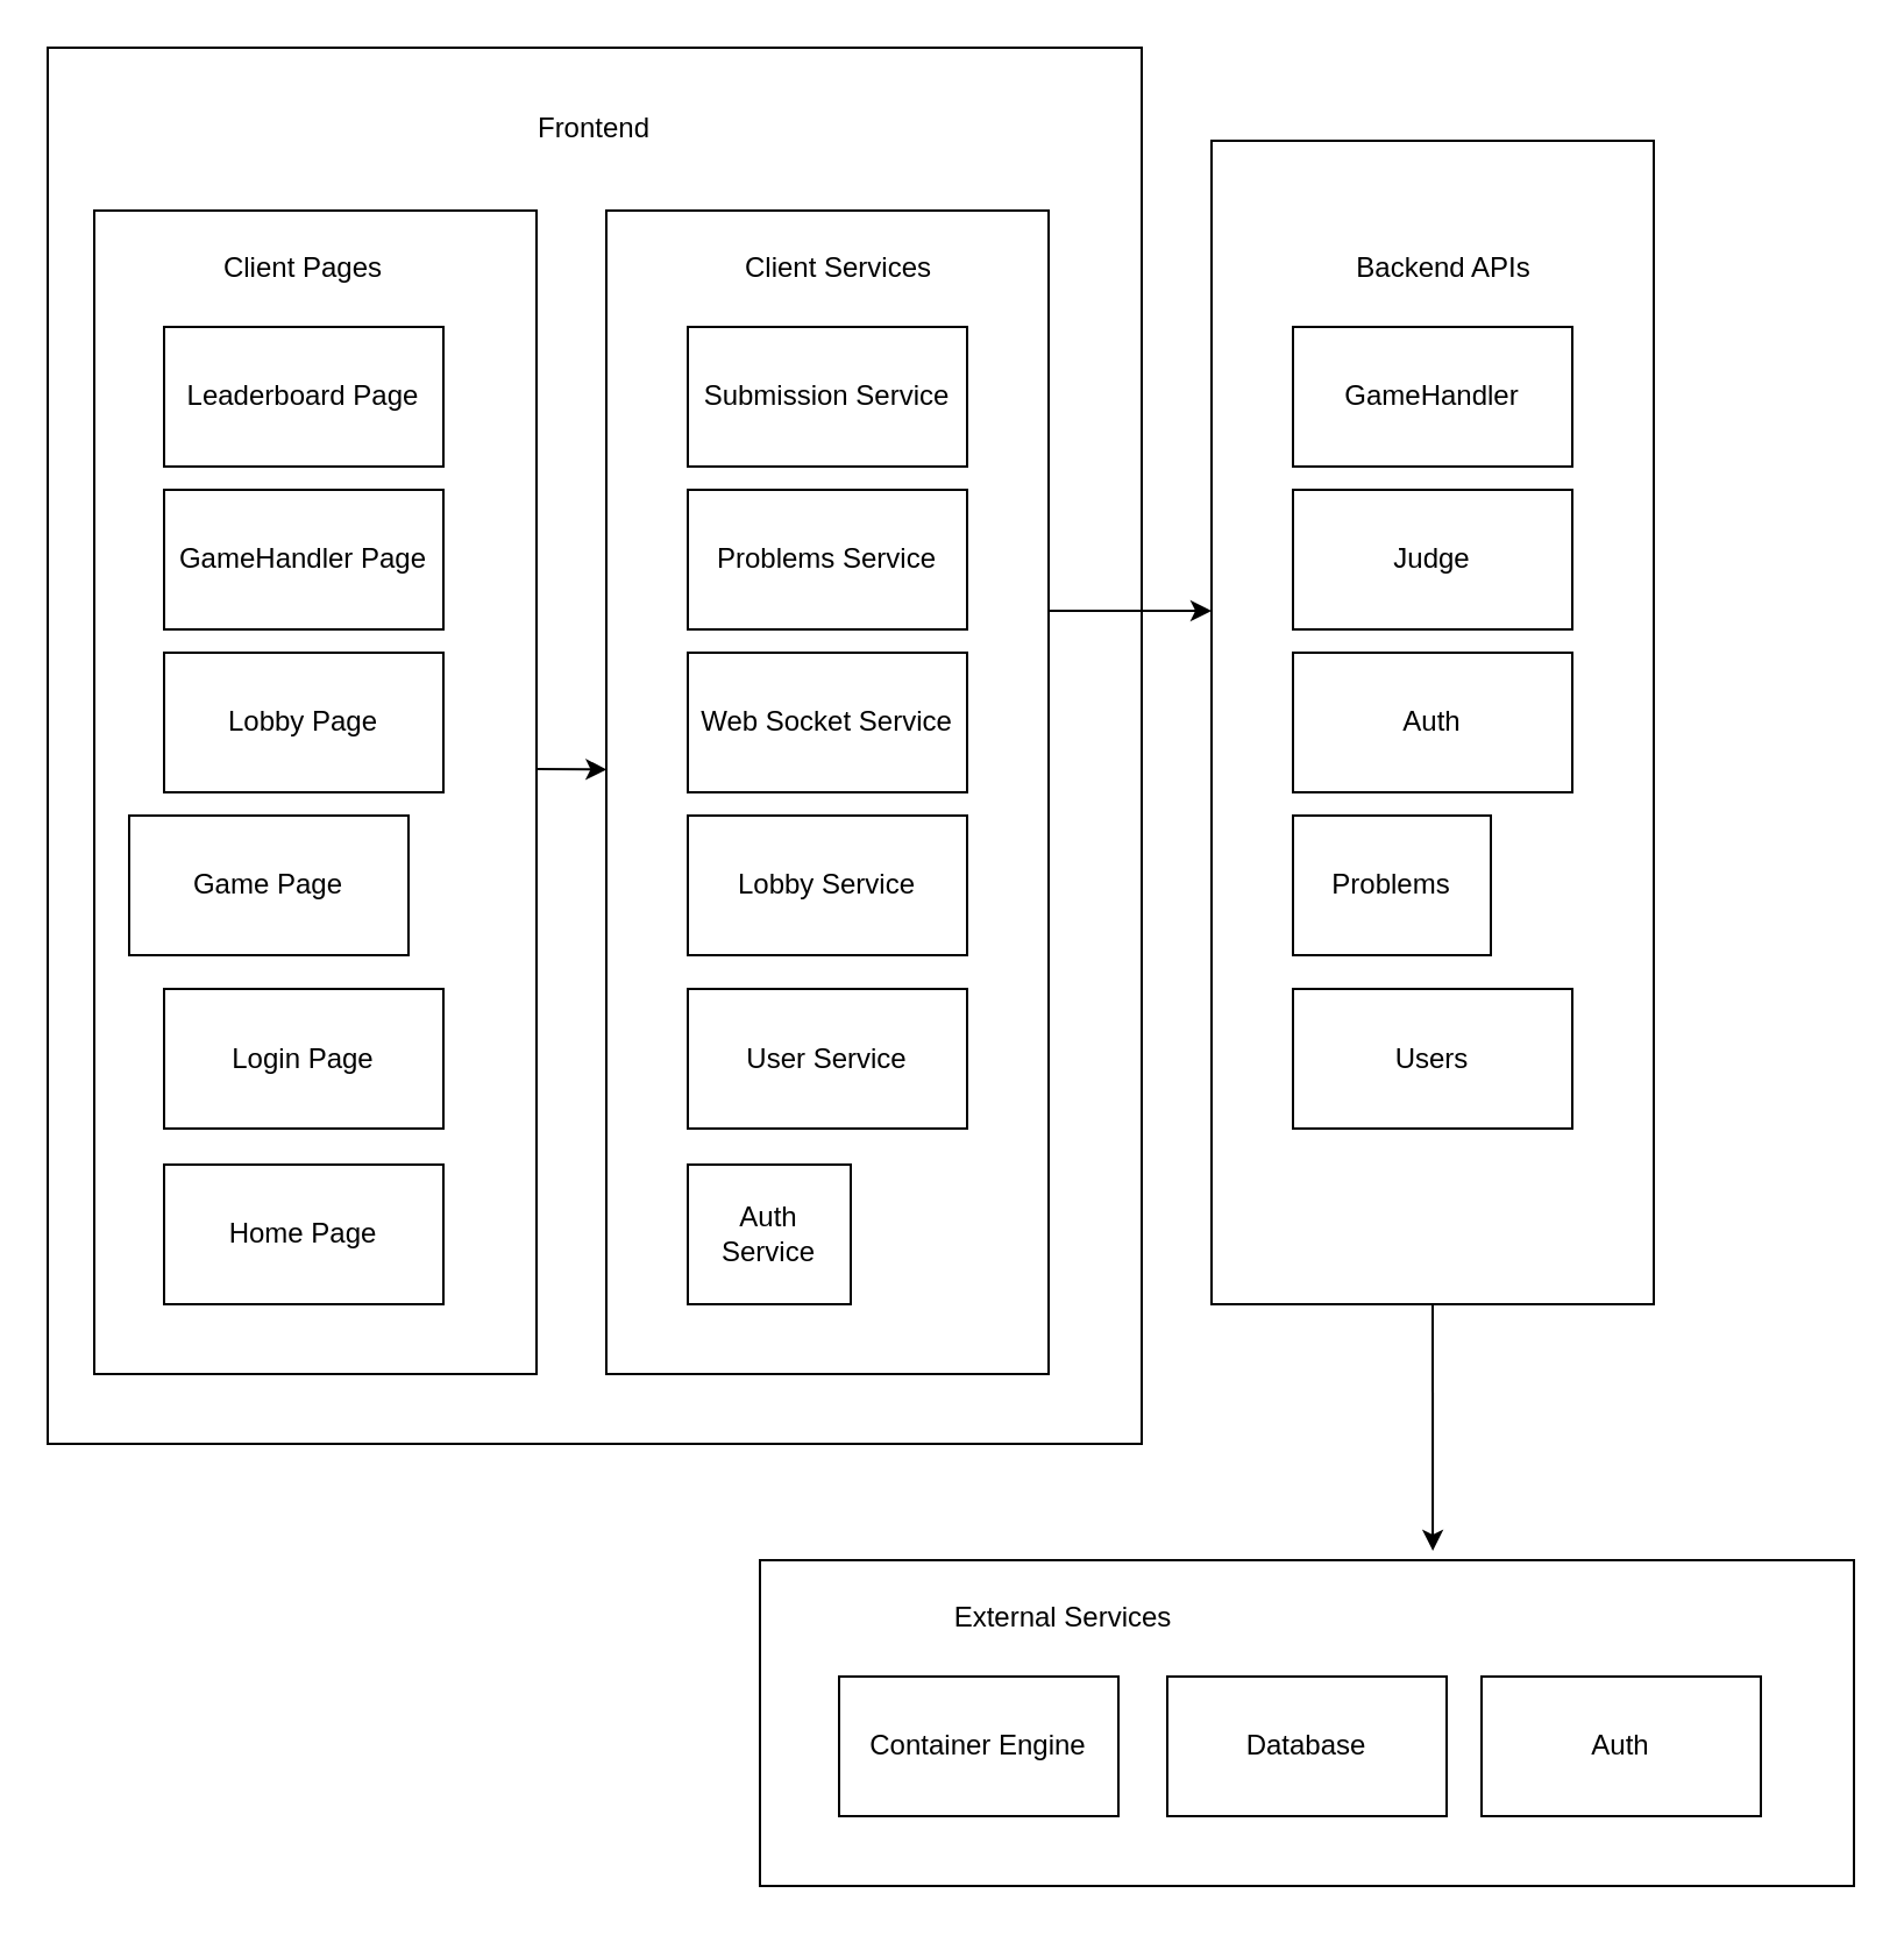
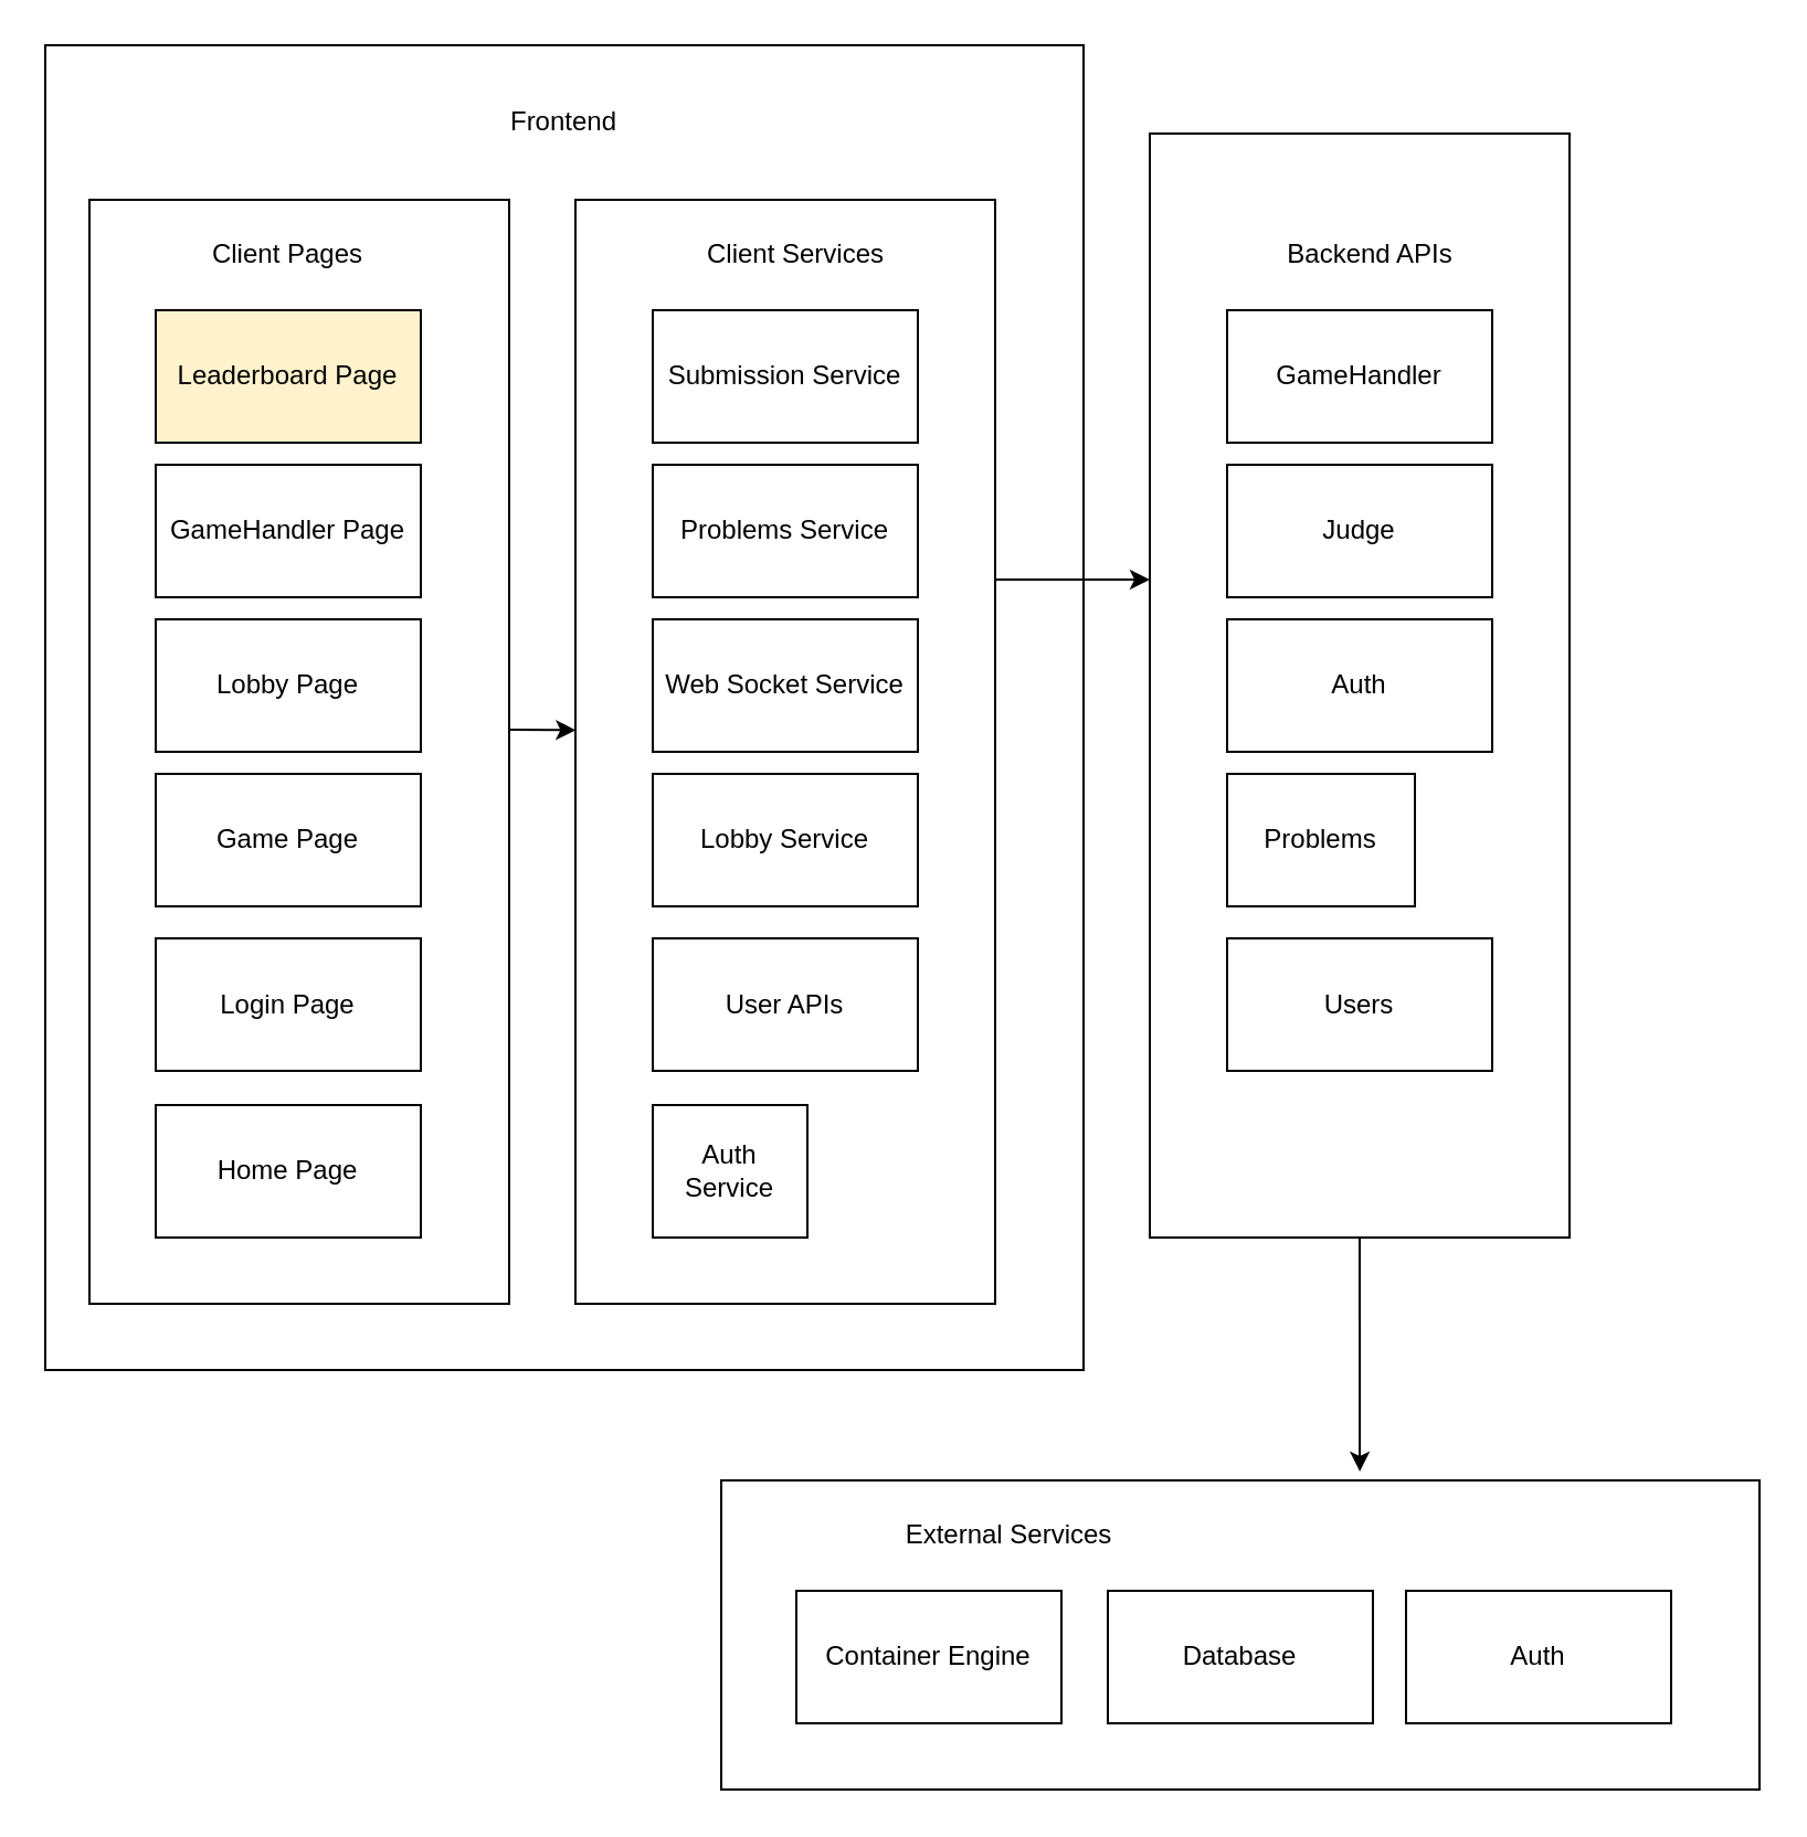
- <mxCell id="5" value="Leaderboard Page" style="rounded=0;whiteSpace=wrap;html=1;" vertex="1" parent="1"><mxGeometry x="70" y="140" width="120" height="60" as="geometry" /></mxCell>
+ <mxCell id="5" value="Leaderboard Page" style="rounded=0;whiteSpace=wrap;html=1;fillColor=#fff2cc;" vertex="1" parent="1"><mxGeometry x="70" y="140" width="120" height="60" as="geometry" /></mxCell>
- <mxCell id="3" value="Game Page" style="rounded=0;whiteSpace=wrap;html=1;" vertex="1" parent="1"><mxGeometry x="55" y="350" width="120" height="60" as="geometry" /></mxCell>
+ <mxCell id="3" value="Game Page" style="rounded=0;whiteSpace=wrap;html=1;" vertex="1" parent="1"><mxGeometry x="70" y="350" width="120" height="60" as="geometry" /></mxCell>
- <mxCell id="10" value="User Service" style="rounded=0;whiteSpace=wrap;html=1;" vertex="1" parent="1"><mxGeometry x="295" y="424.5" width="120" height="60" as="geometry" /></mxCell>
+ <mxCell id="10" value="User APIs" style="rounded=0;whiteSpace=wrap;html=1;" vertex="1" parent="1"><mxGeometry x="295" y="424.5" width="120" height="60" as="geometry" /></mxCell>
